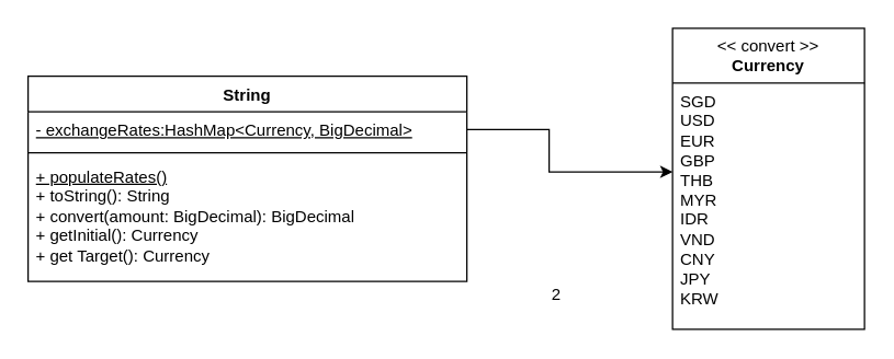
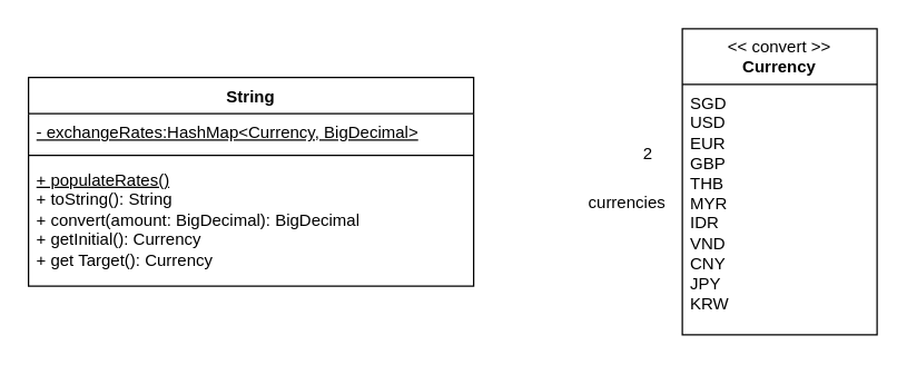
- <mxCell id="8" value="" style="endArrow=classic;html=1;rounded=0;exitX=1;exitY=0.5;exitDx=0;exitDy=0;entryX=0;entryY=0.361;entryDx=0;entryDy=0;entryPerimeter=0;" edge="1" parent="1" source="3" target="7"><mxGeometry width="50" height="50" relative="1" as="geometry"><mxPoint x="340" y="215" as="sourcePoint" /><mxPoint x="480" y="45" as="targetPoint" /><Array as="points"><mxPoint x="400" y="94" /><mxPoint x="400" y="125" /></Array></mxGeometry></mxCell>
+ <mxCell id="9" value="currencies" style="text;html=1;align=center;verticalAlign=middle;resizable=0;points=[];autosize=1;strokeColor=none;fillColor=none;" vertex="1" parent="1"><mxGeometry x="410" y="130" width="80" height="30" as="geometry" /></mxCell>
- <mxCell id="10" value="2" style="text;html=1;align=center;verticalAlign=middle;resizable=0;points=[];autosize=1;strokeColor=none;fillColor=none;" vertex="1" parent="1"><mxGeometry x="390" y="200" width="30" height="30" as="geometry" /></mxCell>
+ <mxCell id="10" value="2" style="text;html=1;align=center;verticalAlign=middle;resizable=0;points=[];autosize=1;strokeColor=none;fillColor=none;" vertex="1" parent="1"><mxGeometry x="450" y="95" width="30" height="30" as="geometry" /></mxCell>
